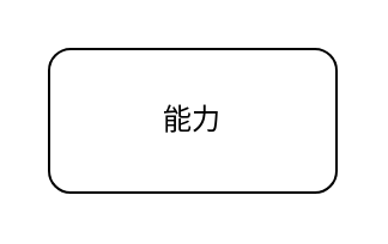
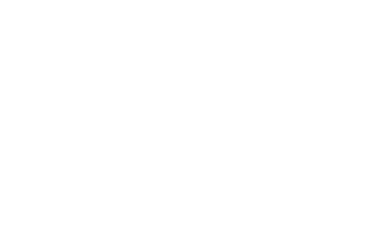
- <mxCell id="2" value="能力" style="rounded=1;whiteSpace=wrap;html=1;" vertex="1" parent="1"><mxGeometry x="20" y="20" width="120" height="60" as="geometry" /></mxCell>
